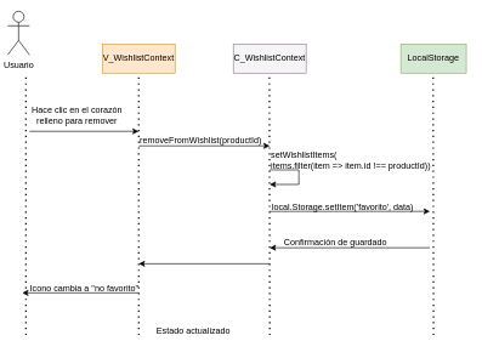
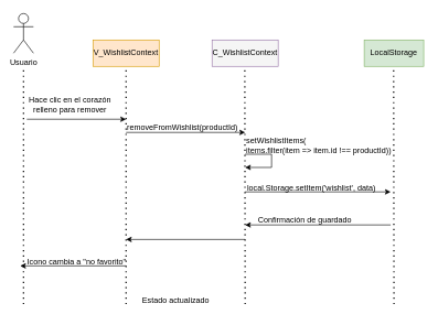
- <mxCell id="2" value="Usuario" style="shape=umlActor;verticalLabelPosition=bottom;verticalAlign=top;html=1;outlineConnect=0;" vertex="1" parent="1"><mxGeometry x="10" y="15" width="30" height="60" as="geometry" /></mxCell>
+ <mxCell id="2" value="Usuario" style="shape=umlActor;verticalLabelPosition=bottom;verticalAlign=top;html=1;outlineConnect=0;" vertex="1" parent="1"><mxGeometry x="20" y="20" width="30" height="60" as="geometry" /></mxCell>
- <mxCell id="17" value="local.Storage.setItem('favorito', data)" style="text;html=1;align=center;verticalAlign=middle;resizable=0;points=[];autosize=1;strokeColor=none;fillColor=none;" vertex="1" parent="1"><mxGeometry x="360" y="270" width="220" height="30" as="geometry" /></mxCell>
+ <mxCell id="17" value="local.Storage.setItem('wishlist', data)" style="text;html=1;align=center;verticalAlign=middle;resizable=0;points=[];autosize=1;strokeColor=none;fillColor=none;" vertex="1" parent="1"><mxGeometry x="360" y="270" width="220" height="30" as="geometry" /></mxCell>
